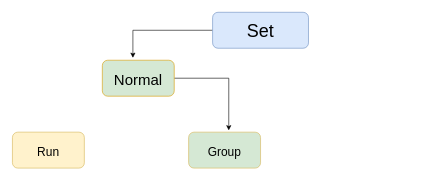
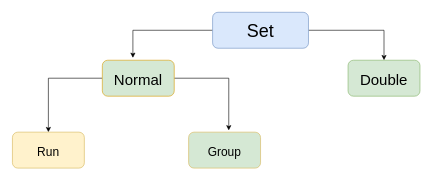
+ <mxCell id="2" style="edgeStyle=orthogonalEdgeStyle;rounded=0;orthogonalLoop=1;jettySize=auto;html=1;fontSize=30;entryX=0.5;entryY=0;entryDx=0;entryDy=0;" parent="1" source="4" target="8" edge="1"><mxGeometry relative="1" as="geometry"><mxPoint x="640" y="90" as="targetPoint" /></mxGeometry></mxCell>
+ <mxCell id="8" value="&lt;font style=&quot;font-size: 25px;&quot;&gt;Double&lt;/font&gt;" style="rounded=1;whiteSpace=wrap;html=1;fontSize=30;fillColor=#d5e8d4;strokeColor=#82b366;" parent="1" vertex="1"><mxGeometry x="580" y="100" width="120" height="60" as="geometry" /></mxCell>
+ <mxCell id="6" style="edgeStyle=orthogonalEdgeStyle;rounded=0;orthogonalLoop=1;jettySize=auto;html=1;entryX=0.5;entryY=0;entryDx=0;entryDy=0;fontSize=30;" parent="1" source="7" target="9" edge="1"><mxGeometry relative="1" as="geometry" /></mxCell>
